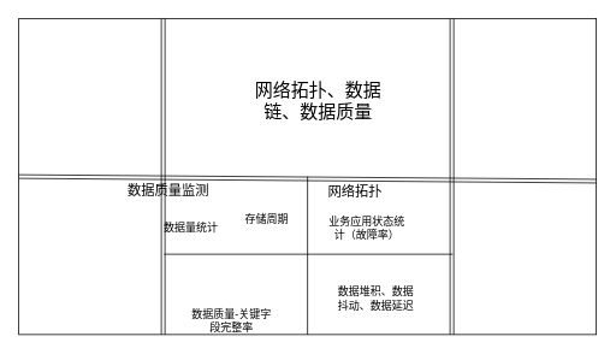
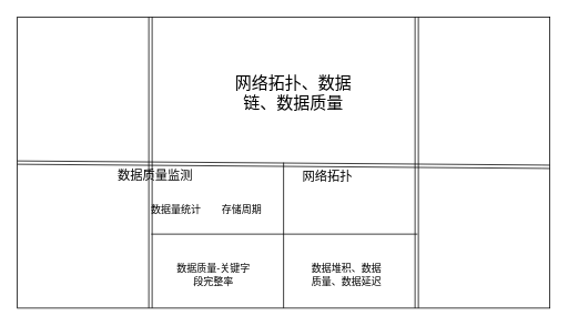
- <mxCell id="13" value="存储周期" style="text;html=1;strokeColor=none;fillColor=none;align=center;verticalAlign=middle;whiteSpace=wrap;rounded=0;fontSize=12;" vertex="1" parent="1"><mxGeometry x="270" y="232" width="50" height="20" as="geometry" /></mxCell>
+ <mxCell id="13" value="存储周期" style="text;html=1;strokeColor=none;fillColor=none;align=center;verticalAlign=middle;whiteSpace=wrap;rounded=0;fontSize=12;" vertex="1" parent="1"><mxGeometry x="265" y="242" width="50" height="20" as="geometry" /></mxCell>
- <mxCell id="16" value="业务应用状态统计（故障率）" style="text;html=1;strokeColor=none;fillColor=none;align=center;verticalAlign=middle;whiteSpace=wrap;rounded=0;fontSize=12;" vertex="1" parent="1"><mxGeometry x="361" y="242" width="90" height="20" as="geometry" /></mxCell>
- <mxCell id="14" value="数据堆积、数据抖动、数据延迟" style="text;html=1;strokeColor=none;fillColor=none;align=center;verticalAlign=middle;whiteSpace=wrap;rounded=0;fontSize=12;" vertex="1" parent="1"><mxGeometry x="371" y="320" width="90" height="20" as="geometry" /></mxCell>
+ <mxCell id="14" value="数据堆积、数据质量、数据延迟" style="text;html=1;strokeColor=none;fillColor=none;align=center;verticalAlign=middle;whiteSpace=wrap;rounded=0;fontSize=12;" vertex="1" parent="1"><mxGeometry x="371" y="320" width="90" height="20" as="geometry" /></mxCell>
- <mxCell id="15" value="数据质量-关键字段完整率" style="text;html=1;strokeColor=none;fillColor=none;align=center;verticalAlign=middle;whiteSpace=wrap;rounded=0;fontSize=12;" vertex="1" parent="1"><mxGeometry x="211" y="345" width="90" height="20" as="geometry" /></mxCell>
+ <mxCell id="15" value="数据质量-关键字段完整率" style="text;html=1;strokeColor=none;fillColor=none;align=center;verticalAlign=middle;whiteSpace=wrap;rounded=0;fontSize=12;" vertex="1" parent="1"><mxGeometry x="211" y="320" width="90" height="20" as="geometry" /></mxCell>
